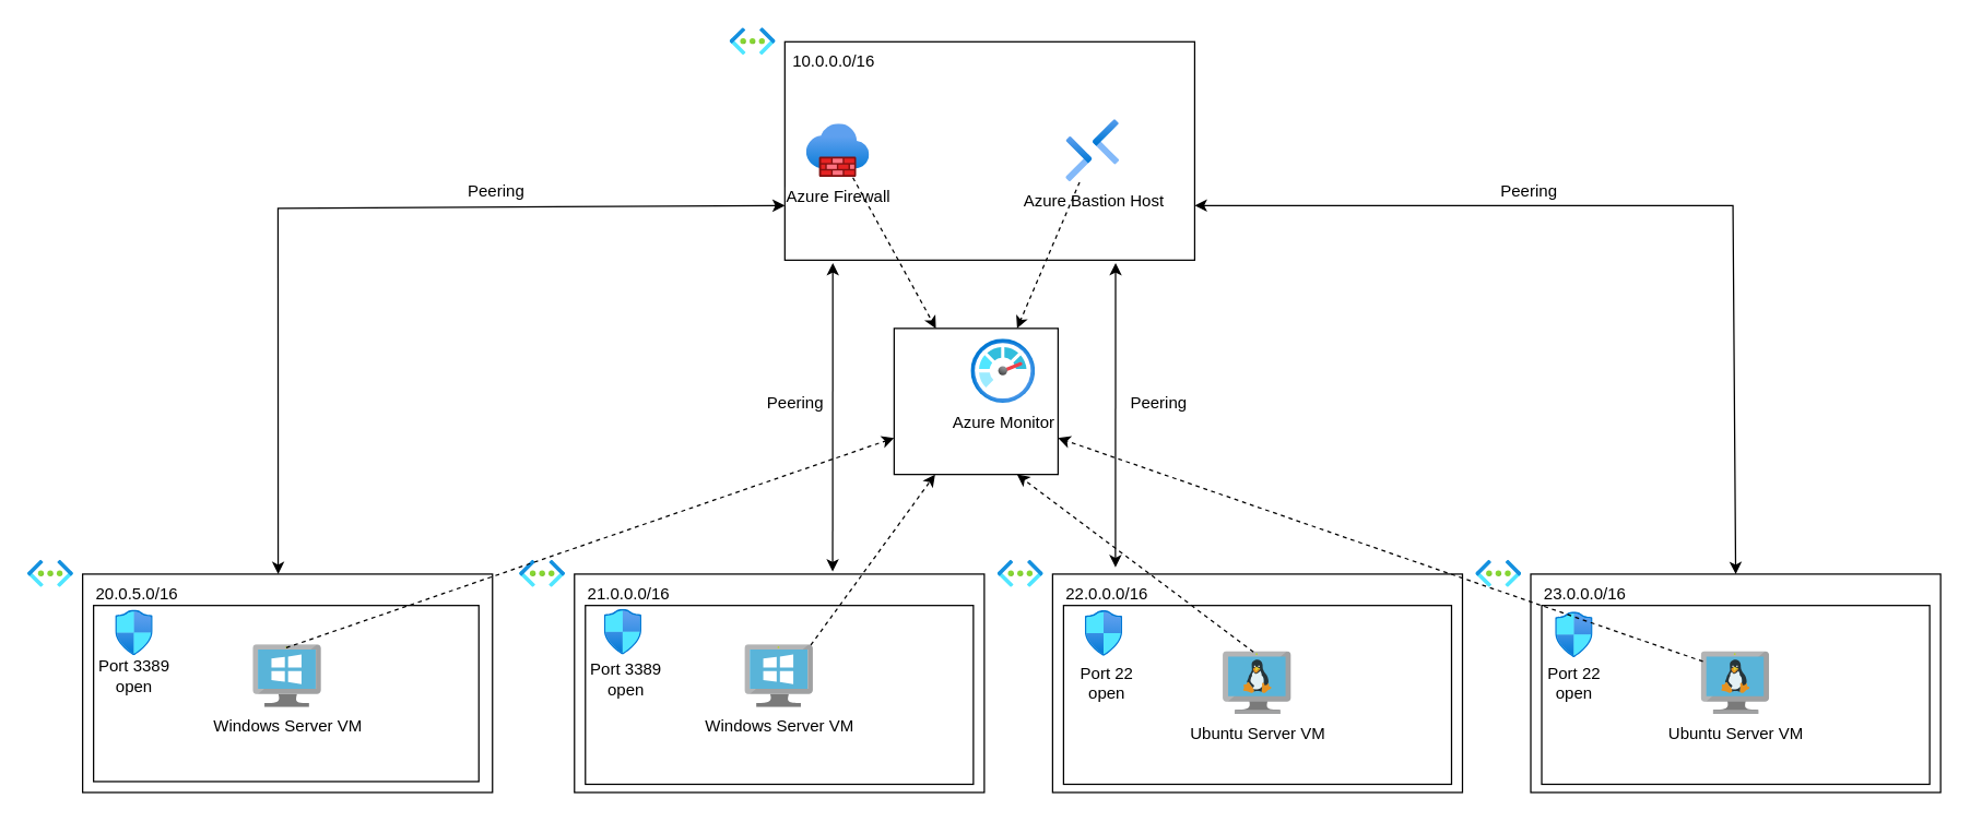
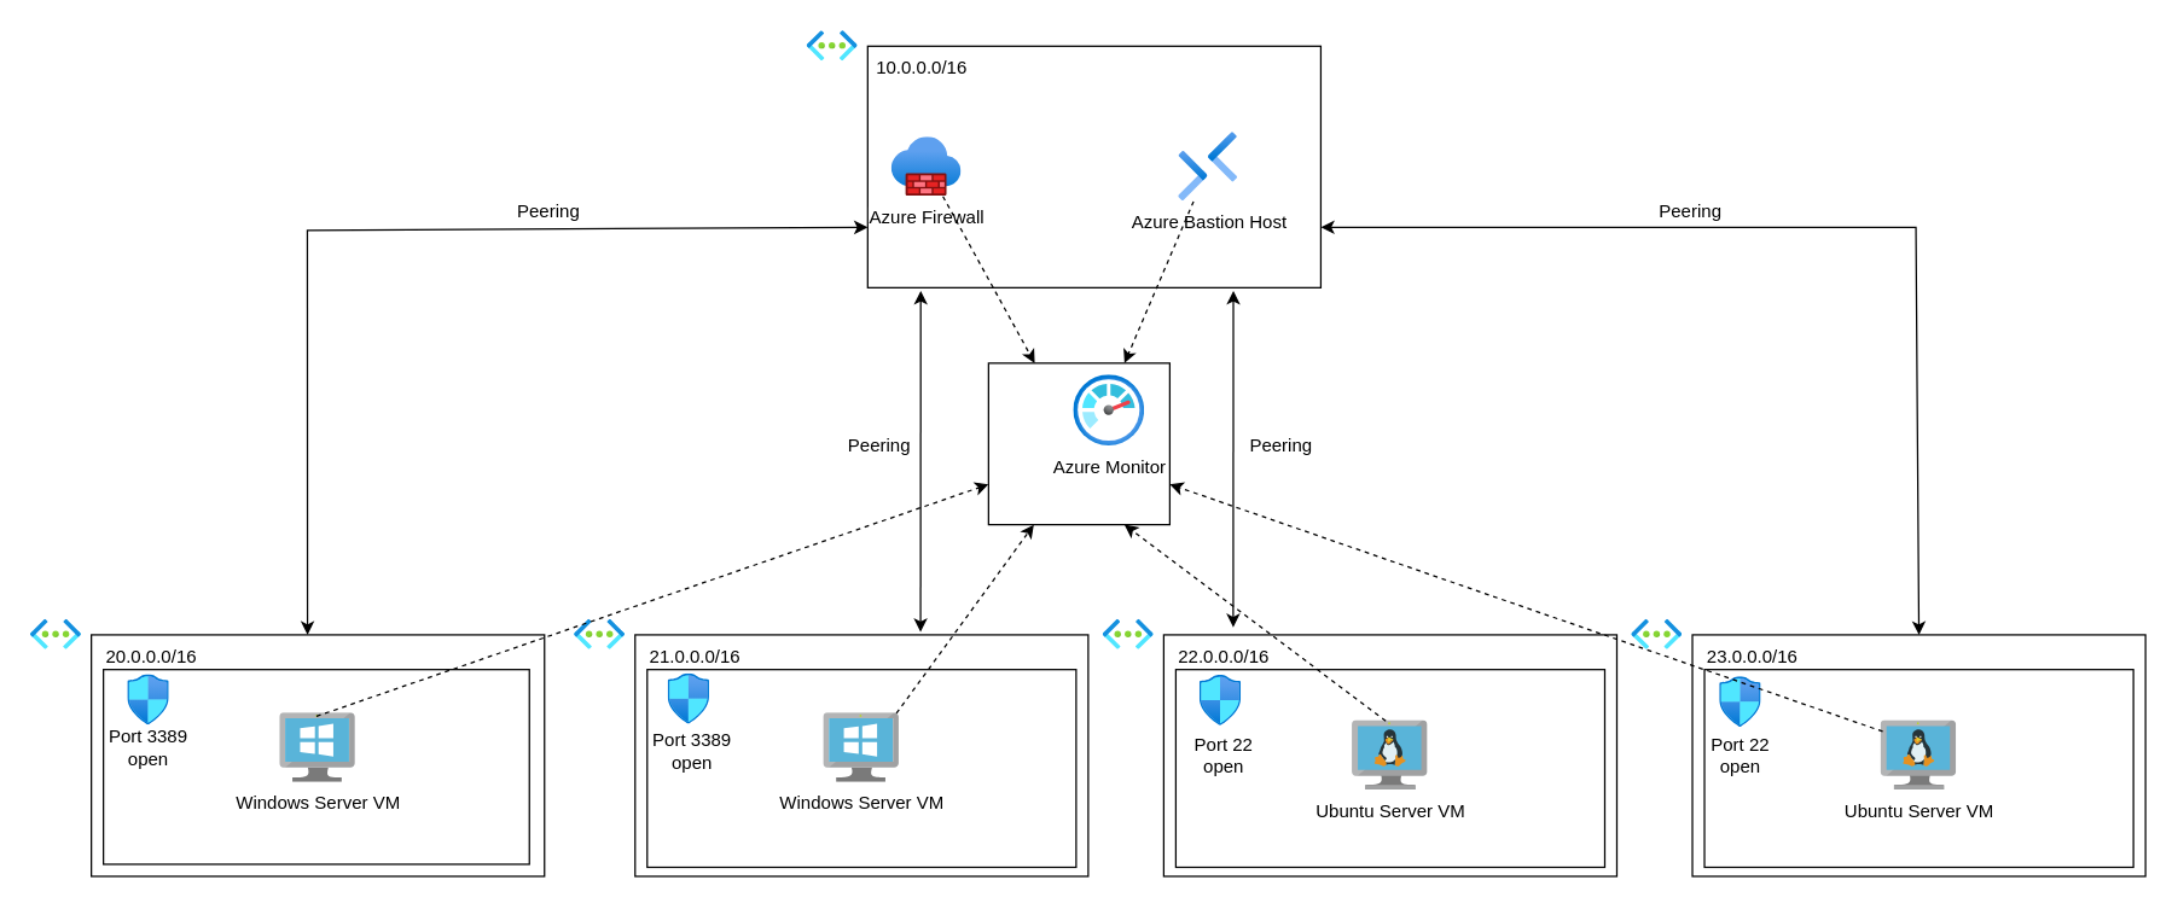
- <mxCell id="15" value="20.0.5.0/16" style="text;html=1;align=center;verticalAlign=middle;whiteSpace=wrap;rounded=0;" vertex="1" parent="11"><mxGeometry x="10" width="60" height="30" as="geometry" /></mxCell>
+ <mxCell id="15" value="20.0.0.0/16" style="text;html=1;align=center;verticalAlign=middle;whiteSpace=wrap;rounded=0;" vertex="1" parent="11"><mxGeometry x="10" width="60" height="30" as="geometry" /></mxCell>
